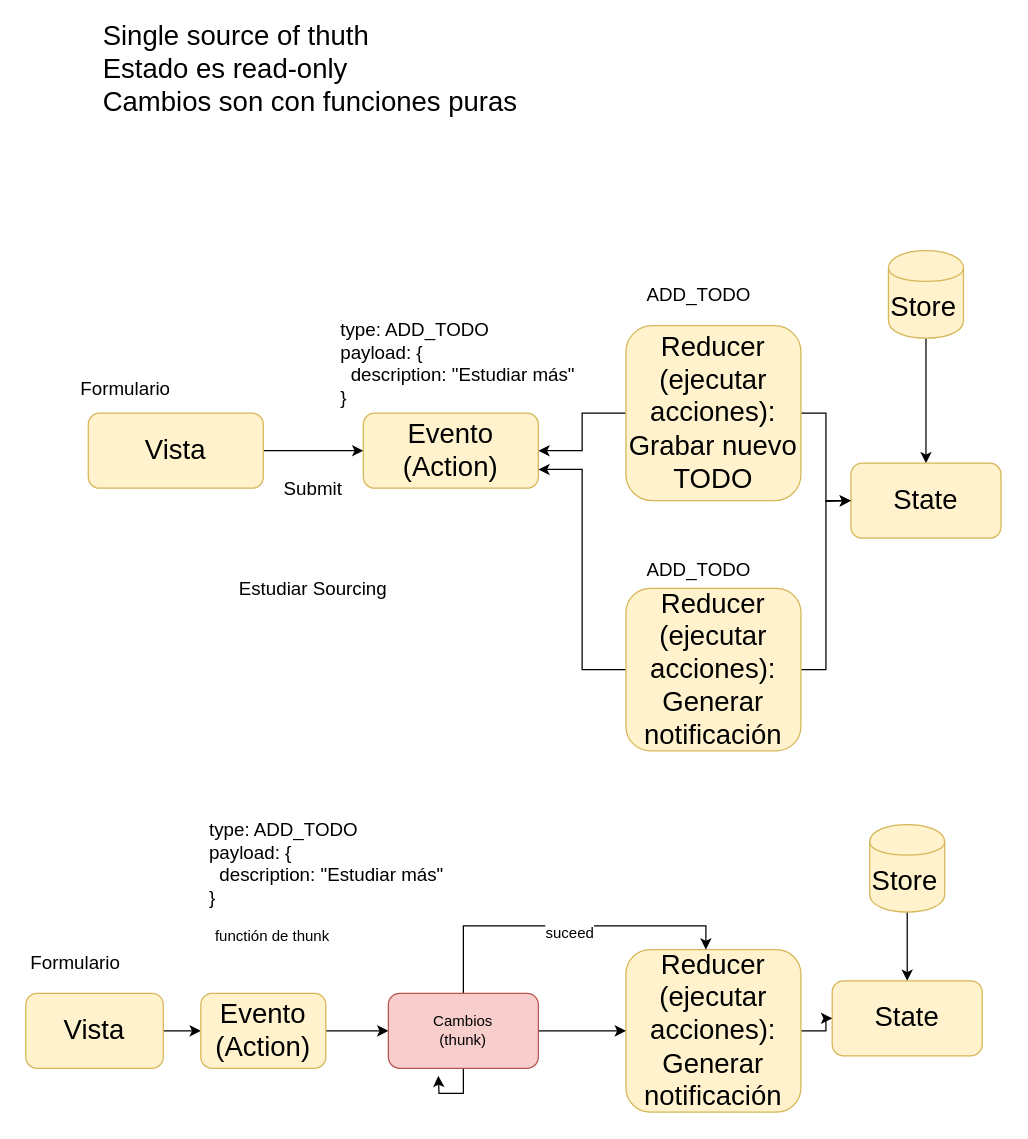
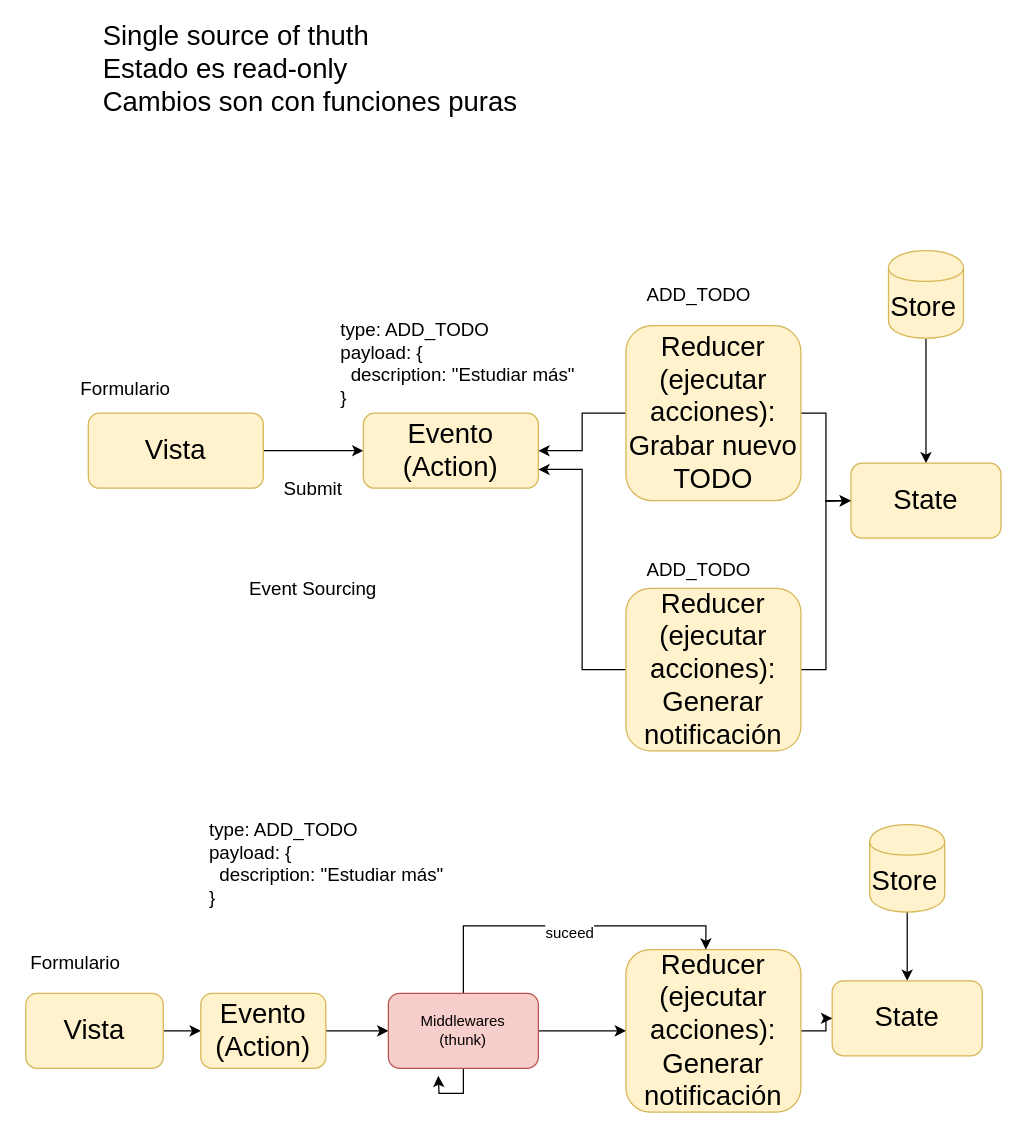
- <mxCell id="20" value="Estudiar Sourcing" style="text;html=1;strokeColor=none;fillColor=none;align=center;verticalAlign=middle;whiteSpace=wrap;rounded=0;fontSize=15;" parent="1" vertex="1"><mxGeometry x="165" y="460" width="170" height="20" as="geometry" /></mxCell>
+ <mxCell id="20" value="Event Sourcing" style="text;html=1;strokeColor=none;fillColor=none;align=center;verticalAlign=middle;whiteSpace=wrap;rounded=0;fontSize=15;" parent="1" vertex="1"><mxGeometry x="165" y="460" width="170" height="20" as="geometry" /></mxCell>
- <mxCell id="37" value="functión de thunk" style="text;html=1;strokeColor=none;fillColor=none;align=center;verticalAlign=middle;whiteSpace=wrap;rounded=0;" vertex="1" parent="1"><mxGeometry x="145" y="739" width="145" height="20" as="geometry" /></mxCell>
- <mxCell id="36" value="Cambios&lt;br&gt;(thunk)" style="rounded=1;whiteSpace=wrap;html=1;fillColor=#f8cecc;strokeColor=#b85450;" vertex="1" parent="1"><mxGeometry x="310" y="794" width="120" height="60" as="geometry" /></mxCell>
+ <mxCell id="36" value="Middlewares&lt;br&gt;(thunk)" style="rounded=1;whiteSpace=wrap;html=1;fillColor=#f8cecc;strokeColor=#b85450;" vertex="1" parent="1"><mxGeometry x="310" y="794" width="120" height="60" as="geometry" /></mxCell>
